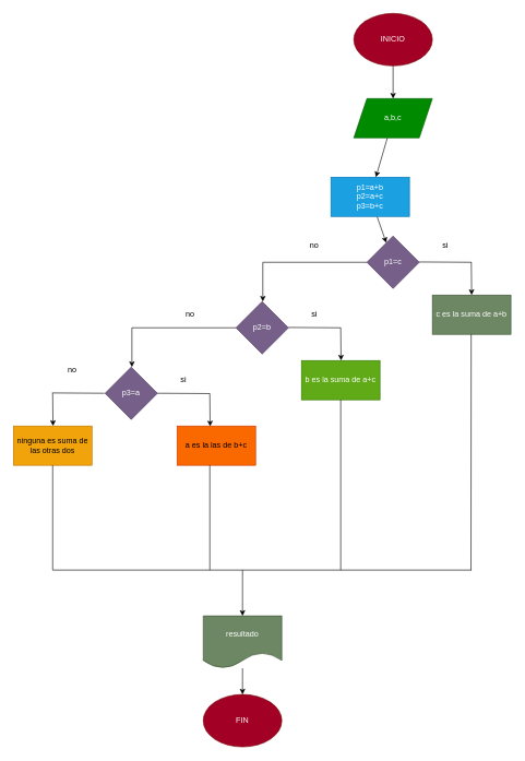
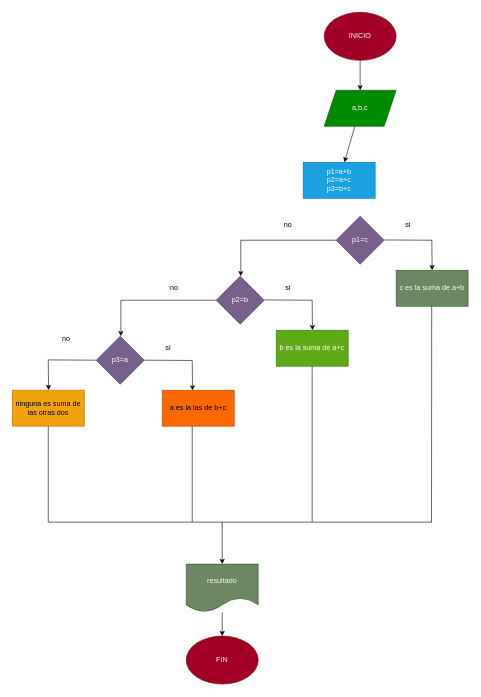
- <mxCell id="6" value="" style="edgeStyle=none;html=1;" edge="1" parent="1" source="7" target="8"><mxGeometry relative="1" as="geometry" /></mxCell>
